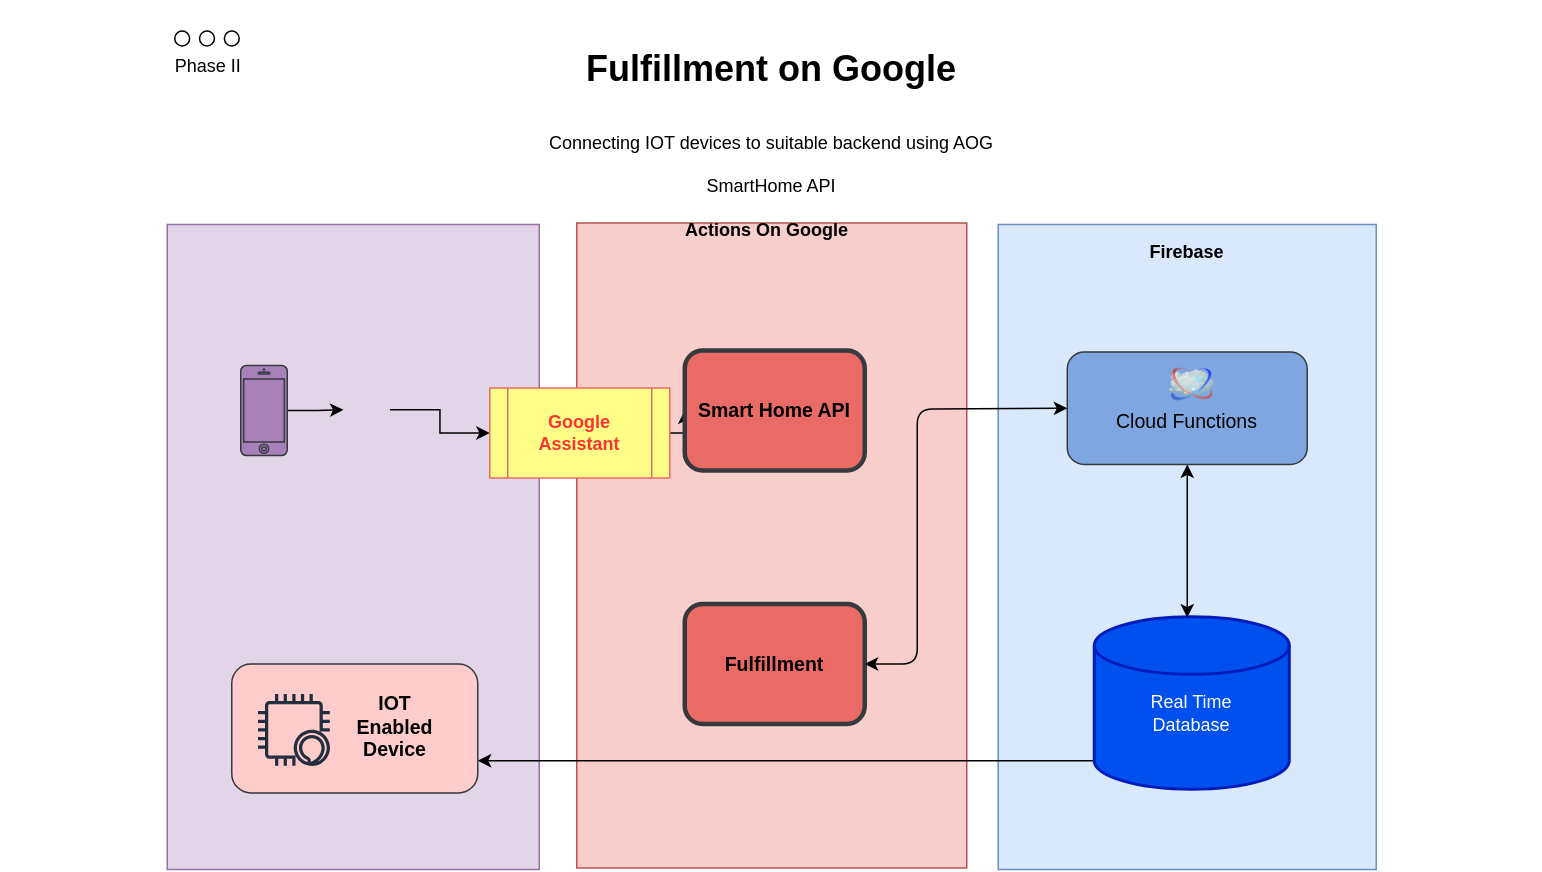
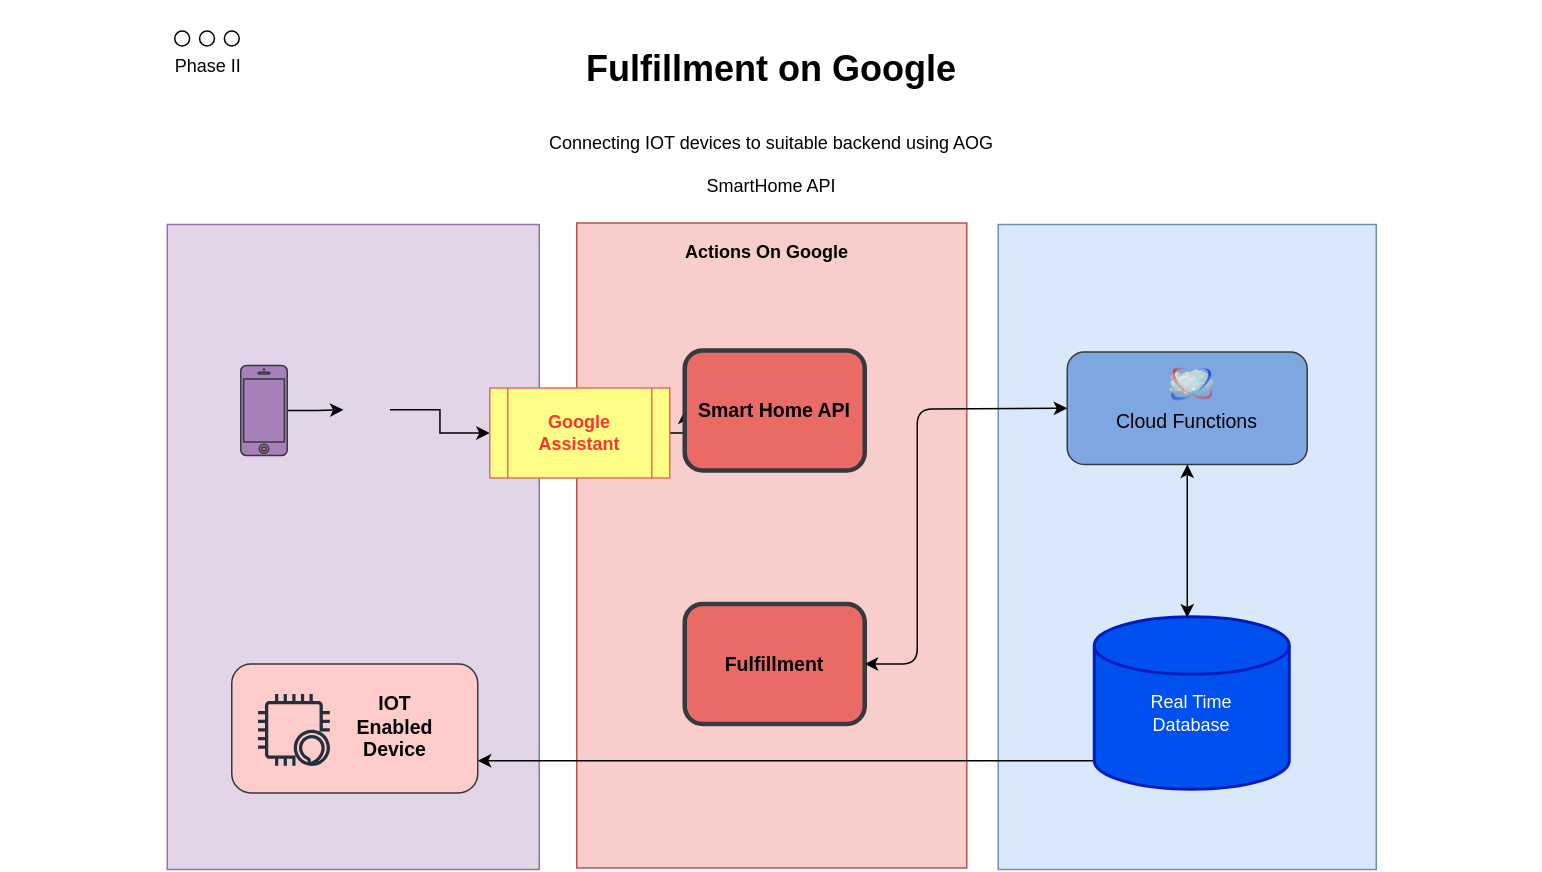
- <mxCell id="6" value="&lt;b&gt;Actions On Google&lt;/b&gt;" style="text;html=1;strokeColor=none;fillColor=none;align=center;verticalAlign=middle;whiteSpace=wrap;rounded=0;" vertex="1" parent="1"><mxGeometry x="441" y="143" width="140" height="20" as="geometry" /></mxCell>
+ <mxCell id="6" value="&lt;b&gt;Actions On Google&lt;/b&gt;" style="text;html=1;strokeColor=none;fillColor=none;align=center;verticalAlign=middle;whiteSpace=wrap;rounded=0;" vertex="1" parent="1"><mxGeometry x="441" y="158" width="140" height="20" as="geometry" /></mxCell>
- <mxCell id="8" value="&lt;b&gt;Firebase&lt;/b&gt;" style="text;html=1;strokeColor=none;fillColor=none;align=center;verticalAlign=middle;whiteSpace=wrap;rounded=0;" vertex="1" parent="1"><mxGeometry x="771" y="158" width="40" height="20" as="geometry" /></mxCell>
